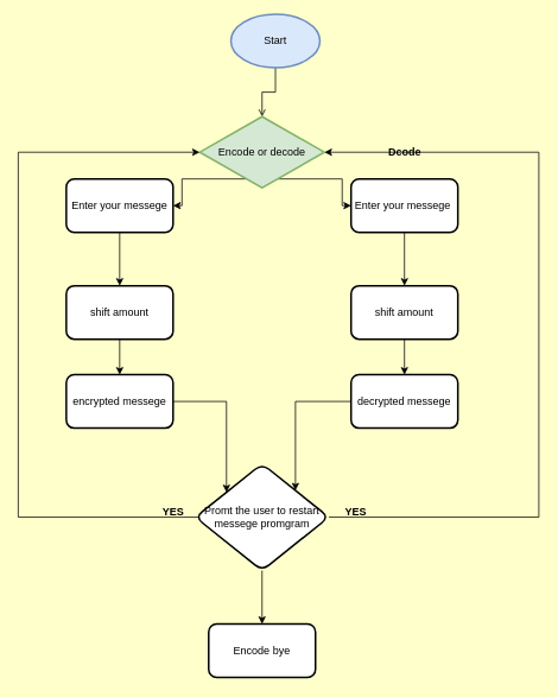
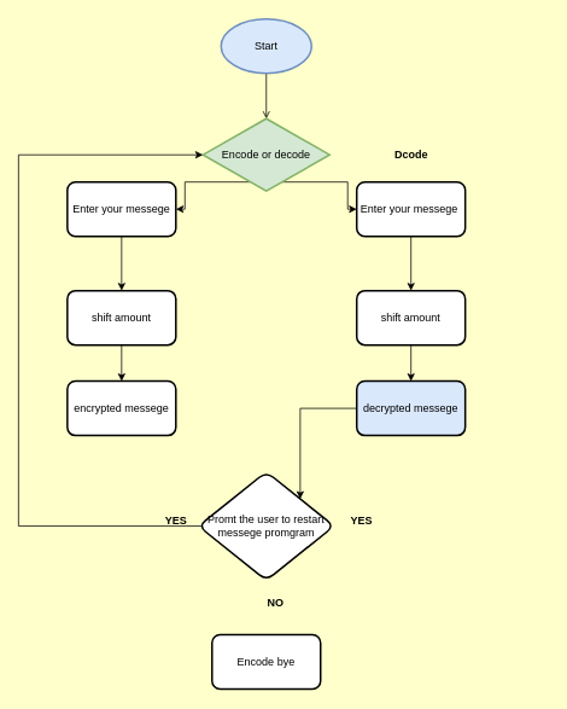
- <mxCell id="3" value="Start" style="strokeWidth=2;html=1;shape=mxgraph.flowchart.start_1;whiteSpace=wrap;fillColor=#dae8fc;strokeColor=#6c8ebf;" vertex="1" parent="1"><mxGeometry x="259" y="15" width="100" height="60" as="geometry" /></mxCell>
+ <mxCell id="3" value="Start" style="strokeWidth=2;html=1;shape=mxgraph.flowchart.start_1;whiteSpace=wrap;fillColor=#dae8fc;strokeColor=#6c8ebf;" vertex="1" parent="1"><mxGeometry x="244" y="20" width="100" height="60" as="geometry" /></mxCell>
- <mxCell id="19" value="decrypted messege" style="whiteSpace=wrap;html=1;rounded=1;strokeWidth=2;" vertex="1" parent="1"><mxGeometry x="394" y="420" width="120" height="60" as="geometry" /></mxCell>
+ <mxCell id="19" value="decrypted messege" style="whiteSpace=wrap;html=1;rounded=1;strokeWidth=2;fillColor=#dae8fc;" vertex="1" parent="1"><mxGeometry x="394" y="420" width="120" height="60" as="geometry" /></mxCell>
- <mxCell id="16" value="" style="edgeStyle=orthogonalEdgeStyle;rounded=0;orthogonalLoop=1;jettySize=auto;html=1;" edge="1" parent="1" source="17" target="23"><mxGeometry relative="1" as="geometry"><Array as="points"><mxPoint x="254" y="450" /></Array></mxGeometry></mxCell>
- <mxCell id="22" style="edgeStyle=orthogonalEdgeStyle;rounded=0;orthogonalLoop=1;jettySize=auto;html=1;entryX=1;entryY=0.5;entryDx=0;entryDy=0;" edge="1" parent="1" source="23" target="6"><mxGeometry relative="1" as="geometry"><mxPoint x="604" y="160" as="targetPoint" /><Array as="points"><mxPoint x="605" y="580" /><mxPoint x="605" y="170" /></Array></mxGeometry></mxCell>
+ <mxCell id="25" value="&lt;b&gt;NO&lt;/b&gt;" style="text;html=1;align=center;verticalAlign=middle;resizable=0;points=[];autosize=1;strokeColor=none;fillColor=none;" vertex="1" parent="1"><mxGeometry x="284" y="650" width="40" height="30" as="geometry" /></mxCell>
- <mxCell id="20" value="" style="edgeStyle=orthogonalEdgeStyle;rounded=0;orthogonalLoop=1;jettySize=auto;html=1;" edge="1" parent="1" source="23" target="24"><mxGeometry relative="1" as="geometry" /></mxCell>
